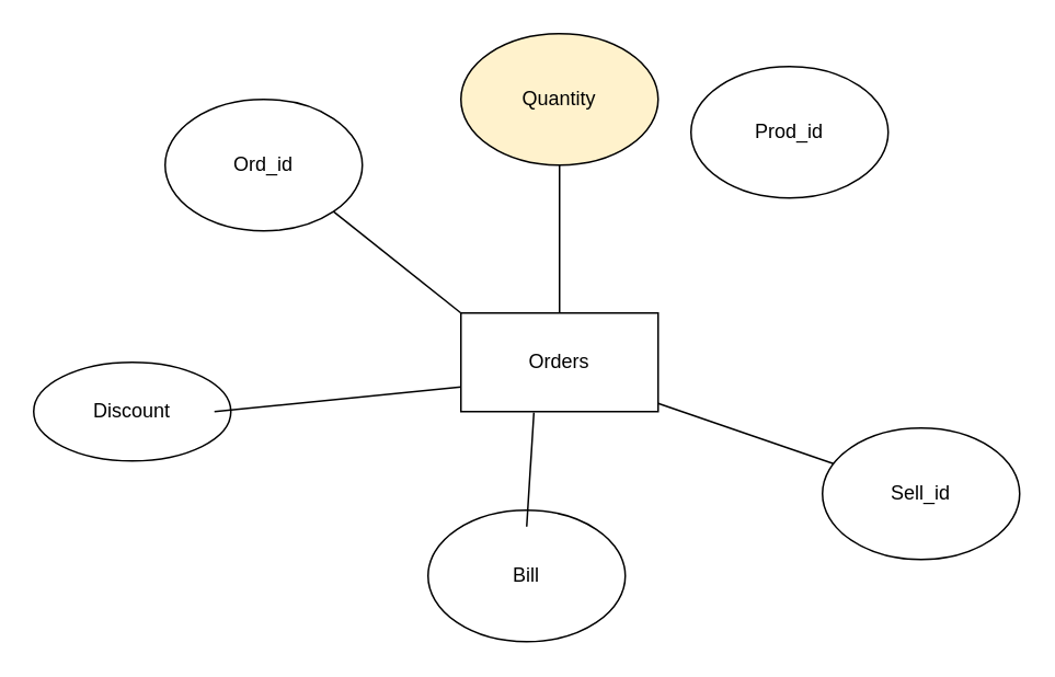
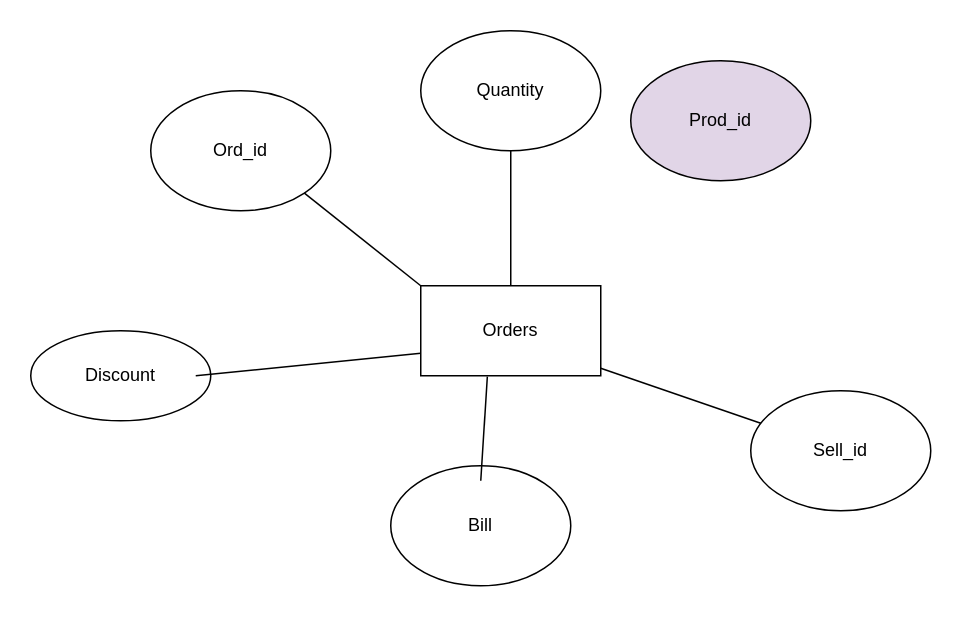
- <mxCell id="13" value="Quantity" style="ellipse;whiteSpace=wrap;html=1;fillColor=#fff2cc;" vertex="1" parent="1"><mxGeometry x="280" y="20" width="120" height="80" as="geometry" /></mxCell>
+ <mxCell id="13" value="Quantity" style="ellipse;whiteSpace=wrap;html=1;" vertex="1" parent="1"><mxGeometry x="280" y="20" width="120" height="80" as="geometry" /></mxCell>
- <mxCell id="3" value="Prod_id" style="ellipse;whiteSpace=wrap;html=1;" parent="1" vertex="1"><mxGeometry x="420" y="40" width="120" height="80" as="geometry" /></mxCell>
+ <mxCell id="3" value="Prod_id" style="ellipse;whiteSpace=wrap;html=1;fillColor=#e1d5e7;" parent="1" vertex="1"><mxGeometry x="420" y="40" width="120" height="80" as="geometry" /></mxCell>
